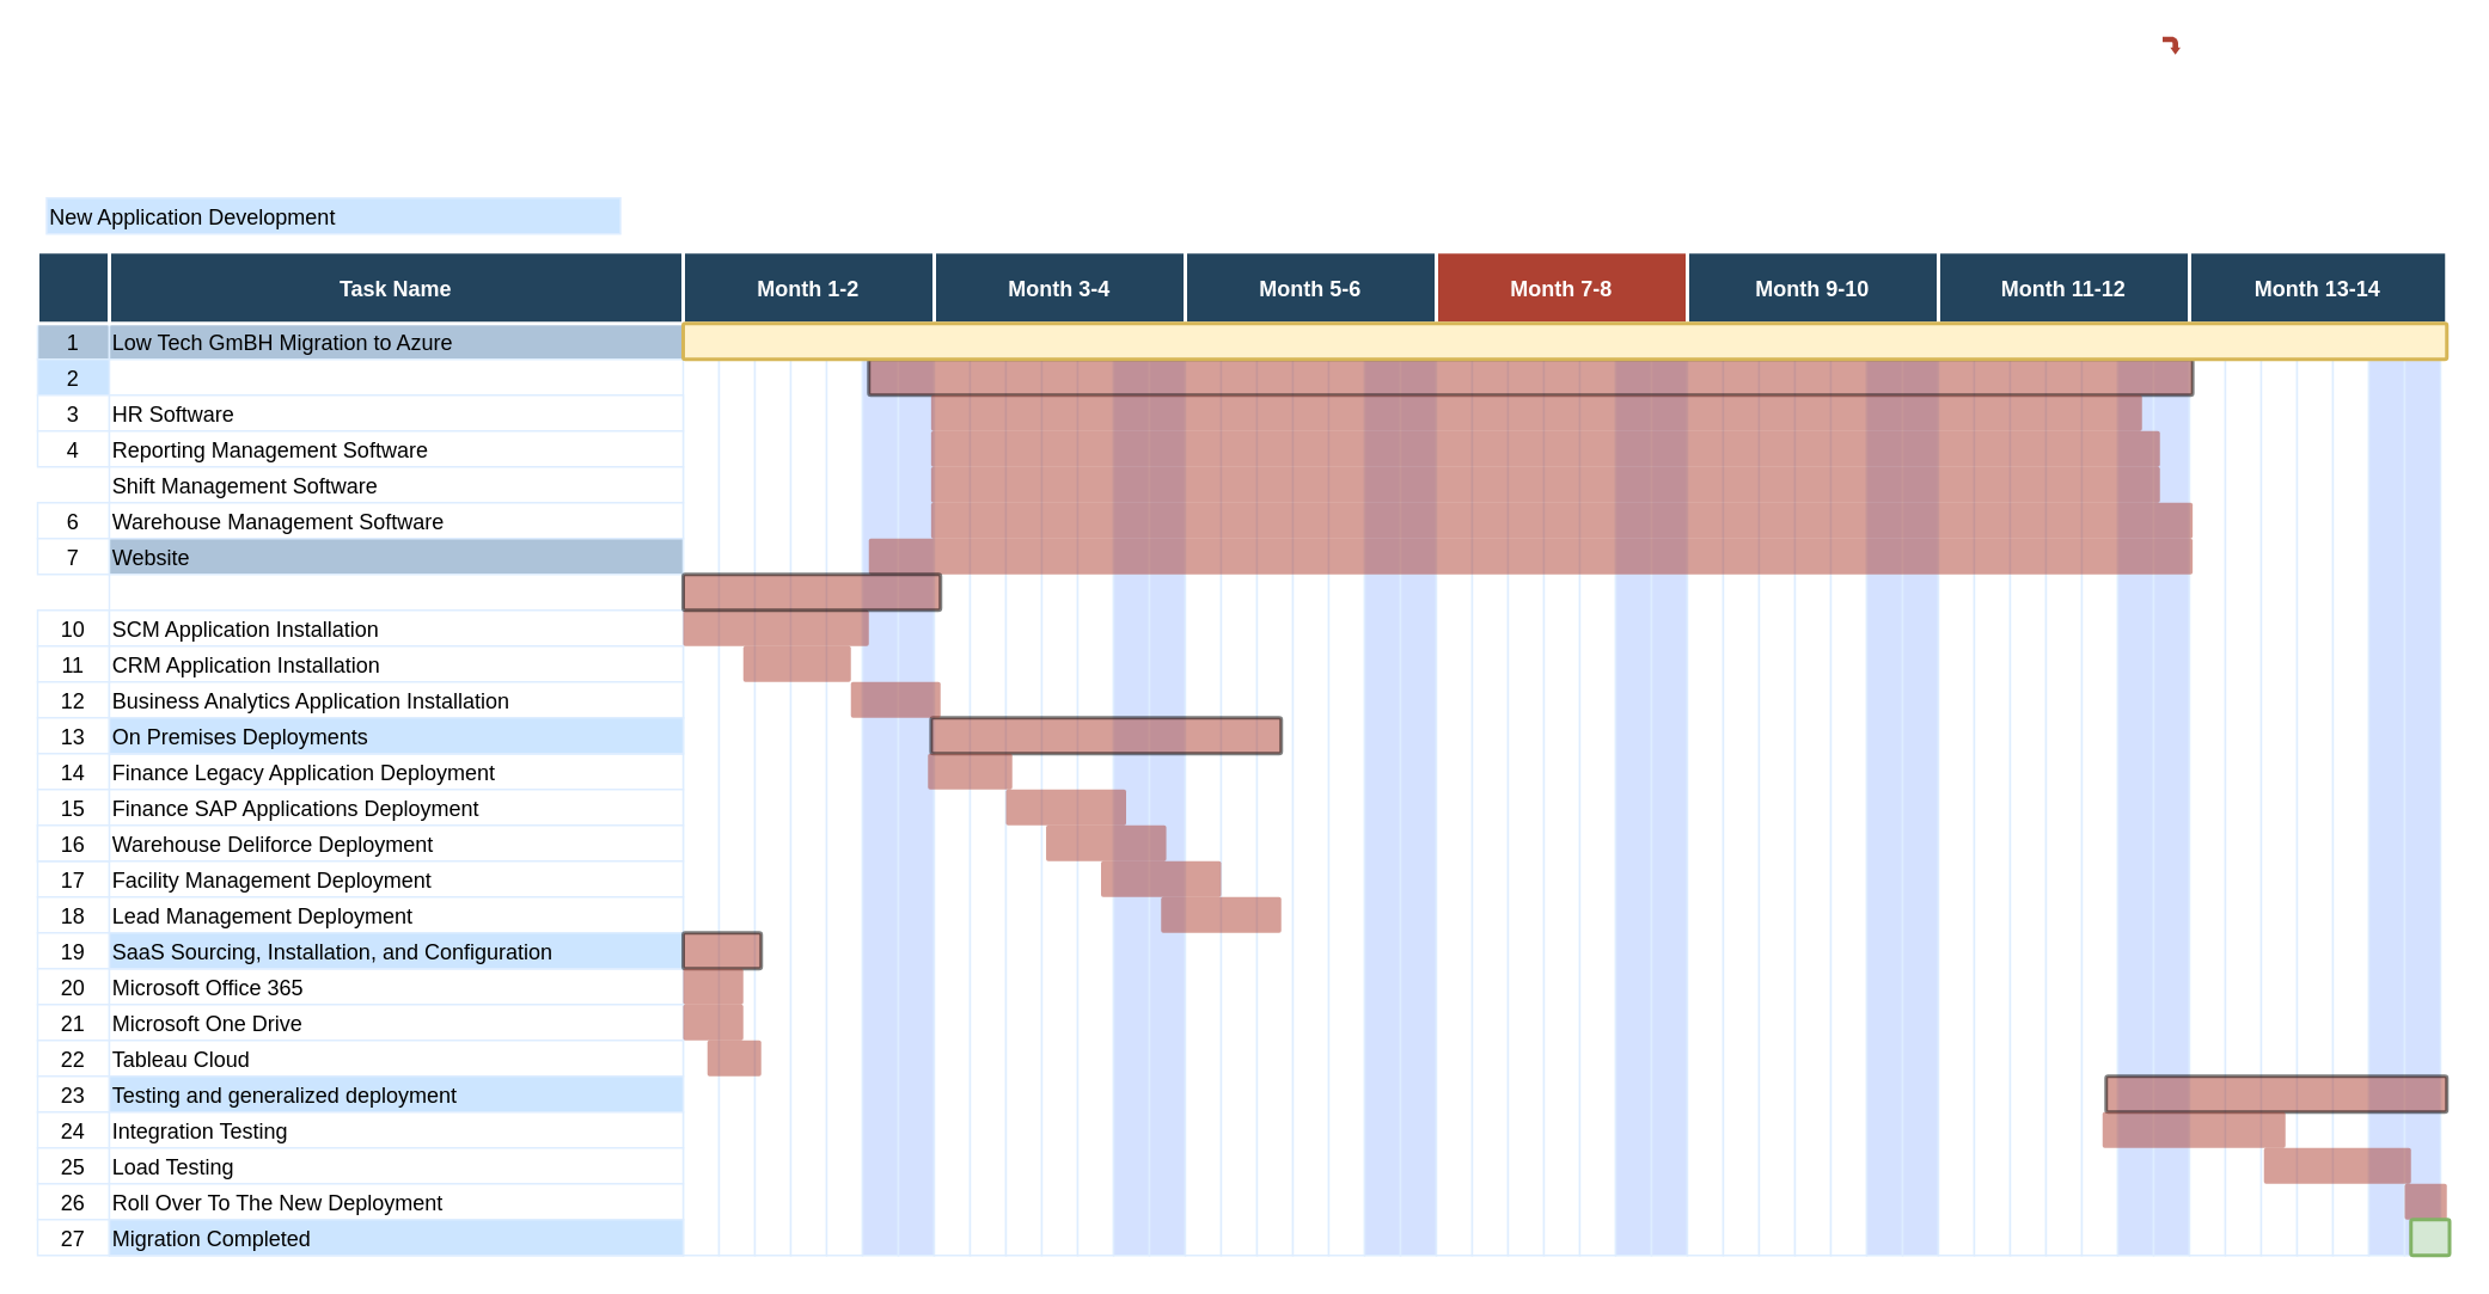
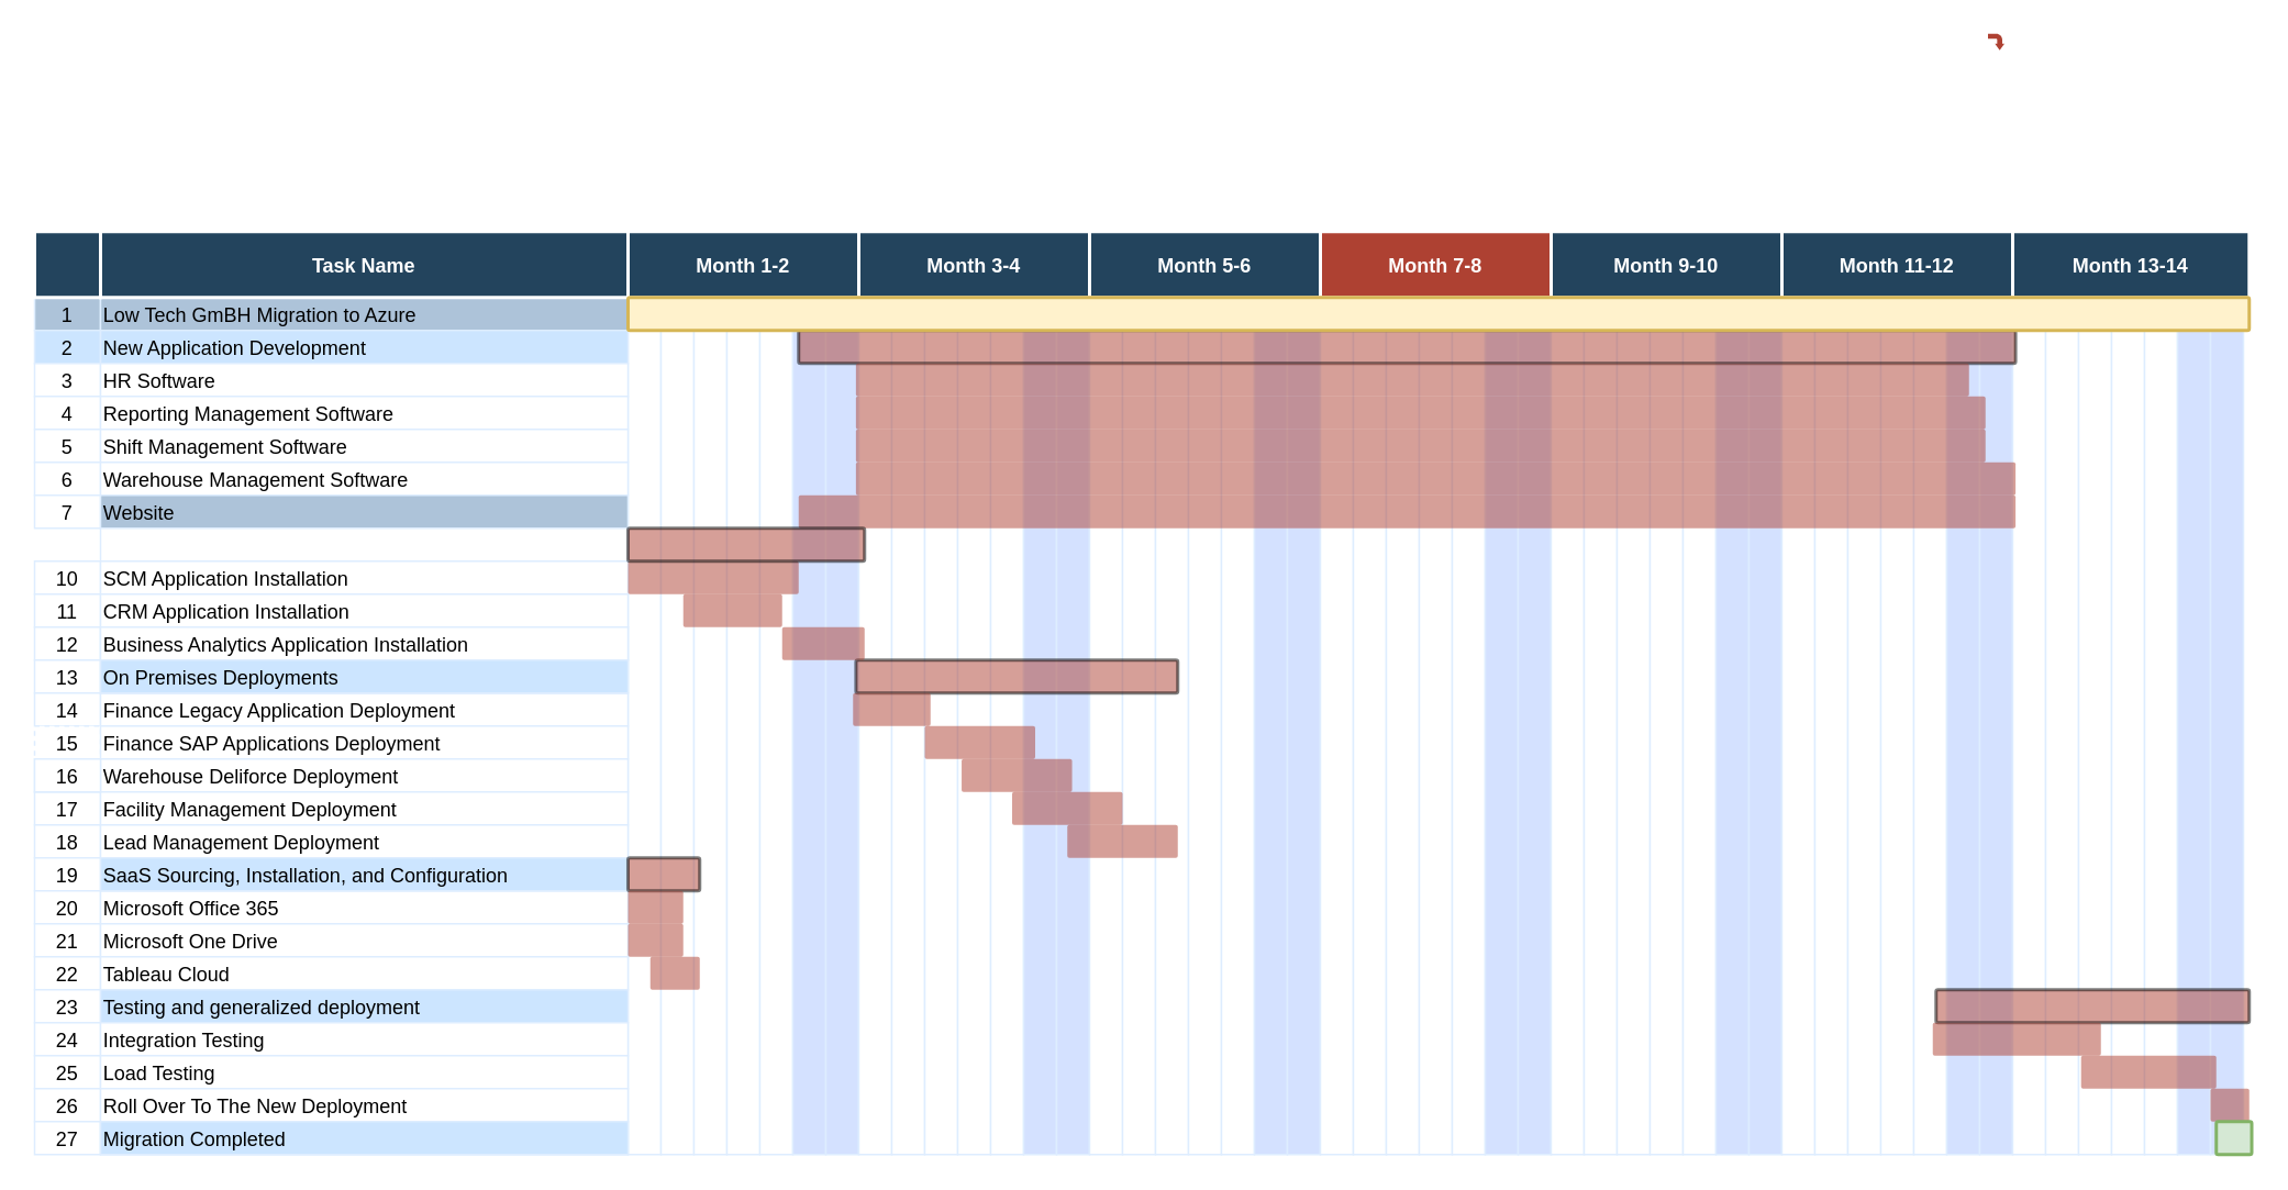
- <mxCell id="6" value="New Application Development" style="align=left;strokeColor=#DEEDFF;fillColor=#CCE5FF" parent="1" vertex="1"><mxGeometry x="25.5" y="110" width="320.0" height="20" as="geometry" /></mxCell>
+ <mxCell id="6" value="New Application Development" style="align=left;strokeColor=#DEEDFF;fillColor=#CCE5FF" parent="1" vertex="1"><mxGeometry x="60.5" y="200" width="320.0" height="20" as="geometry" /></mxCell>
+ <mxCell id="11" value="5" style="strokeColor=#DEEDFF" parent="1" vertex="1"><mxGeometry x="20.5" y="260" width="40" height="20" as="geometry" /></mxCell>
- <mxCell id="26" value="15" style="strokeColor=#DEEDFF;fillColor=#FFFFFF" parent="1" vertex="1"><mxGeometry x="20.5" y="440" width="40" height="20" as="geometry" /></mxCell>
+ <mxCell id="26" value="15" style="strokeColor=#DEEDFF;fillColor=#FFFFFF;dashed=1;" parent="1" vertex="1"><mxGeometry x="20.5" y="440" width="40" height="20" as="geometry" /></mxCell>
